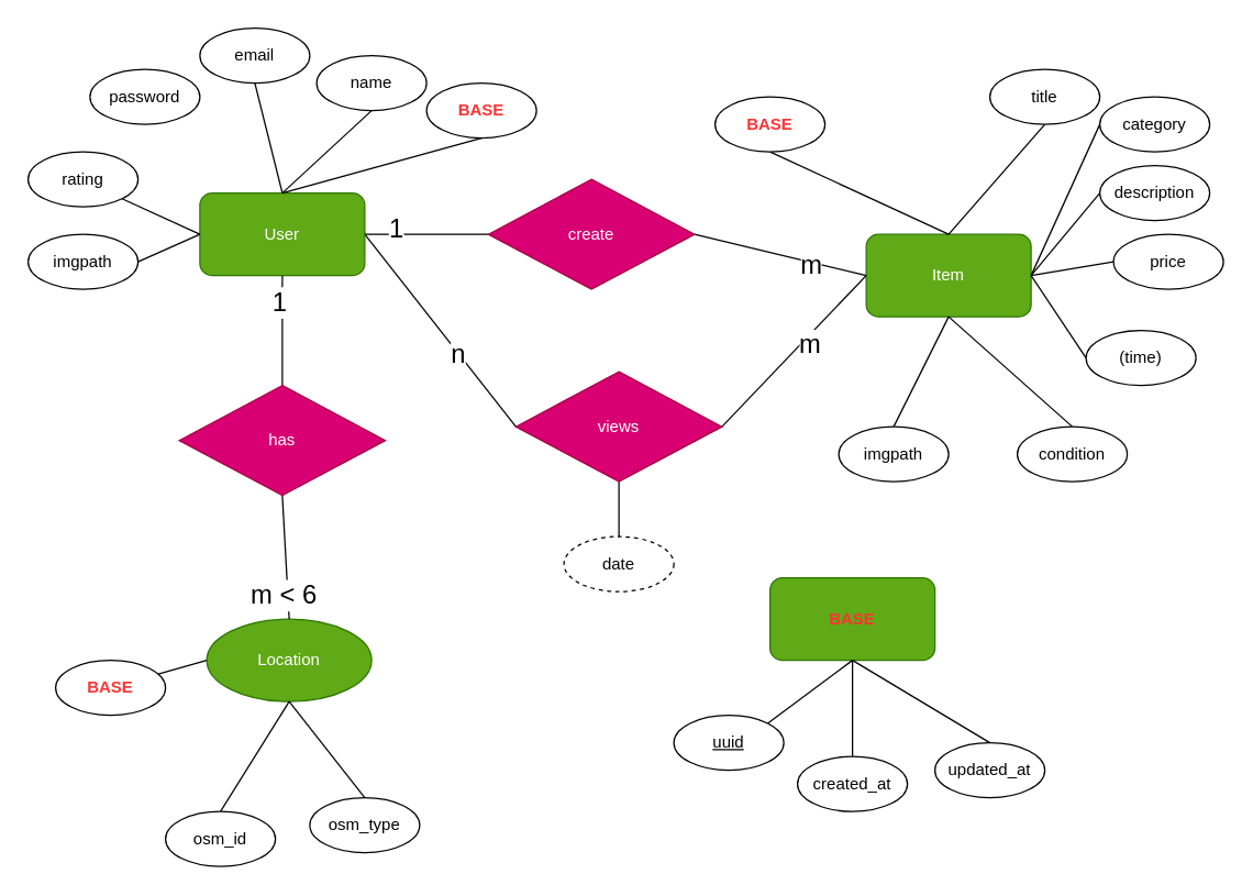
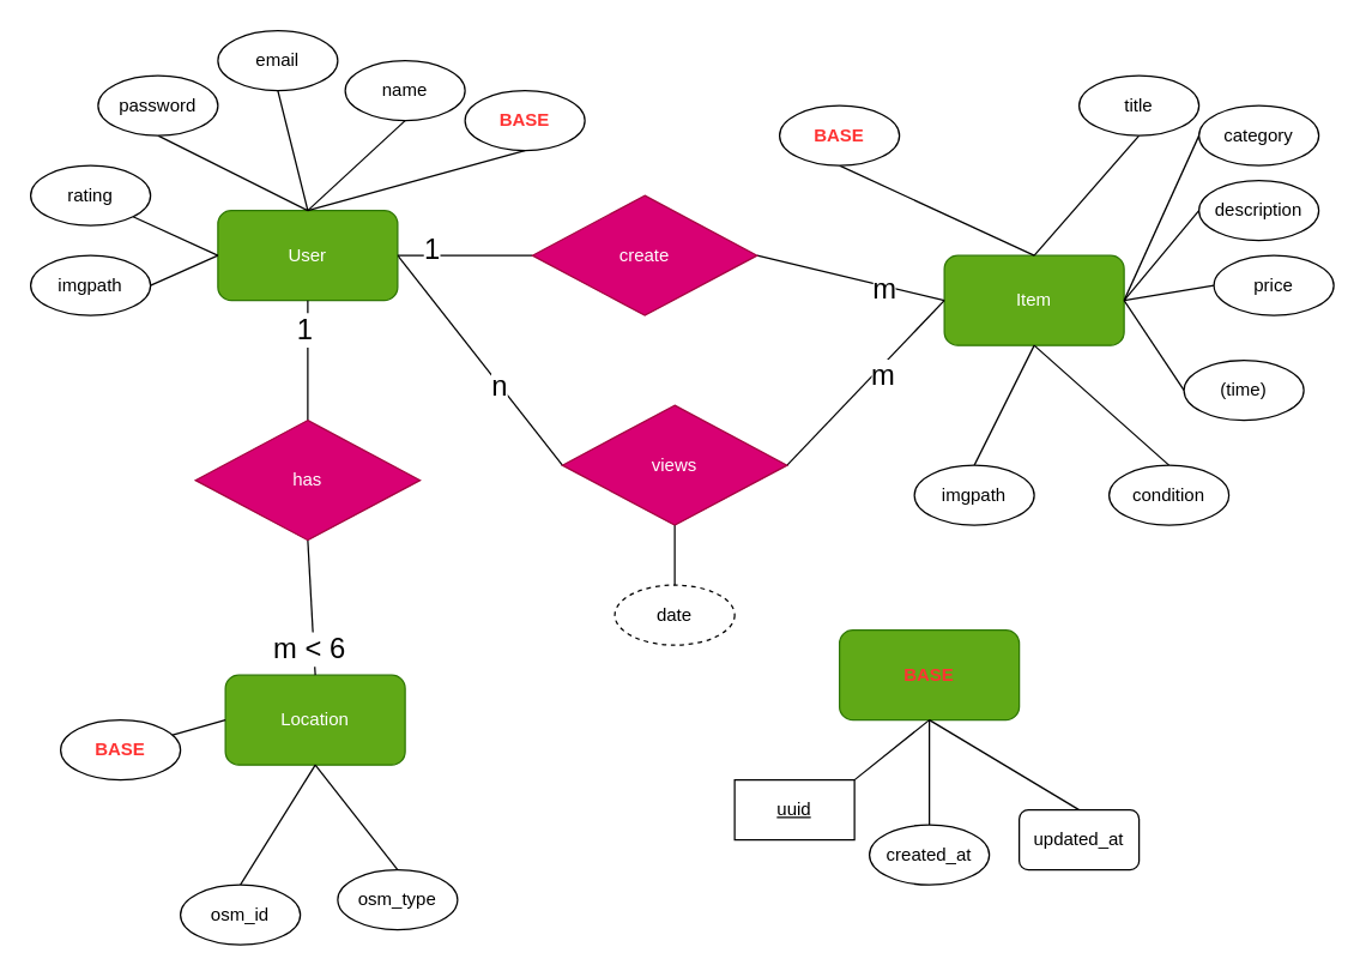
+ <mxCell id="45" style="edgeStyle=none;rounded=0;orthogonalLoop=1;jettySize=auto;html=1;exitX=0.5;exitY=1;exitDx=0;exitDy=0;entryX=0.5;entryY=0;entryDx=0;entryDy=0;fontSize=19;endArrow=none;endFill=0;" parent="1" source="46" target="4" edge="1"><mxGeometry relative="1" as="geometry" /></mxCell>
- <mxCell id="6" value="Location" style="ellipse;whiteSpace=wrap;html=1;fillColor=#60a917;strokeColor=#2D7600;fontColor=#ffffff;" parent="1" vertex="1"><mxGeometry x="150" y="450" width="120" height="60" as="geometry" /></mxCell>
+ <mxCell id="6" value="Location" style="rounded=1;whiteSpace=wrap;html=1;fillColor=#60a917;strokeColor=#2D7600;fontColor=#ffffff;" parent="1" vertex="1"><mxGeometry x="150" y="450" width="120" height="60" as="geometry" /></mxCell>
- <mxCell id="59" value="&lt;u&gt;uuid&lt;/u&gt;" style="ellipse;whiteSpace=wrap;html=1;" parent="1" vertex="1"><mxGeometry x="490" y="520" width="80" height="40" as="geometry" /></mxCell>
+ <mxCell id="59" value="&lt;u&gt;uuid&lt;/u&gt;" style="whiteSpace=wrap;html=1;rounded=0;" parent="1" vertex="1"><mxGeometry x="490" y="520" width="80" height="40" as="geometry" /></mxCell>
- <mxCell id="63" value="updated_at" style="ellipse;whiteSpace=wrap;html=1;" parent="1" vertex="1"><mxGeometry x="680" y="540" width="80" height="40" as="geometry" /></mxCell>
+ <mxCell id="63" value="updated_at" style="whiteSpace=wrap;html=1;rounded=1;" parent="1" vertex="1"><mxGeometry x="680" y="540" width="80" height="40" as="geometry" /></mxCell>
